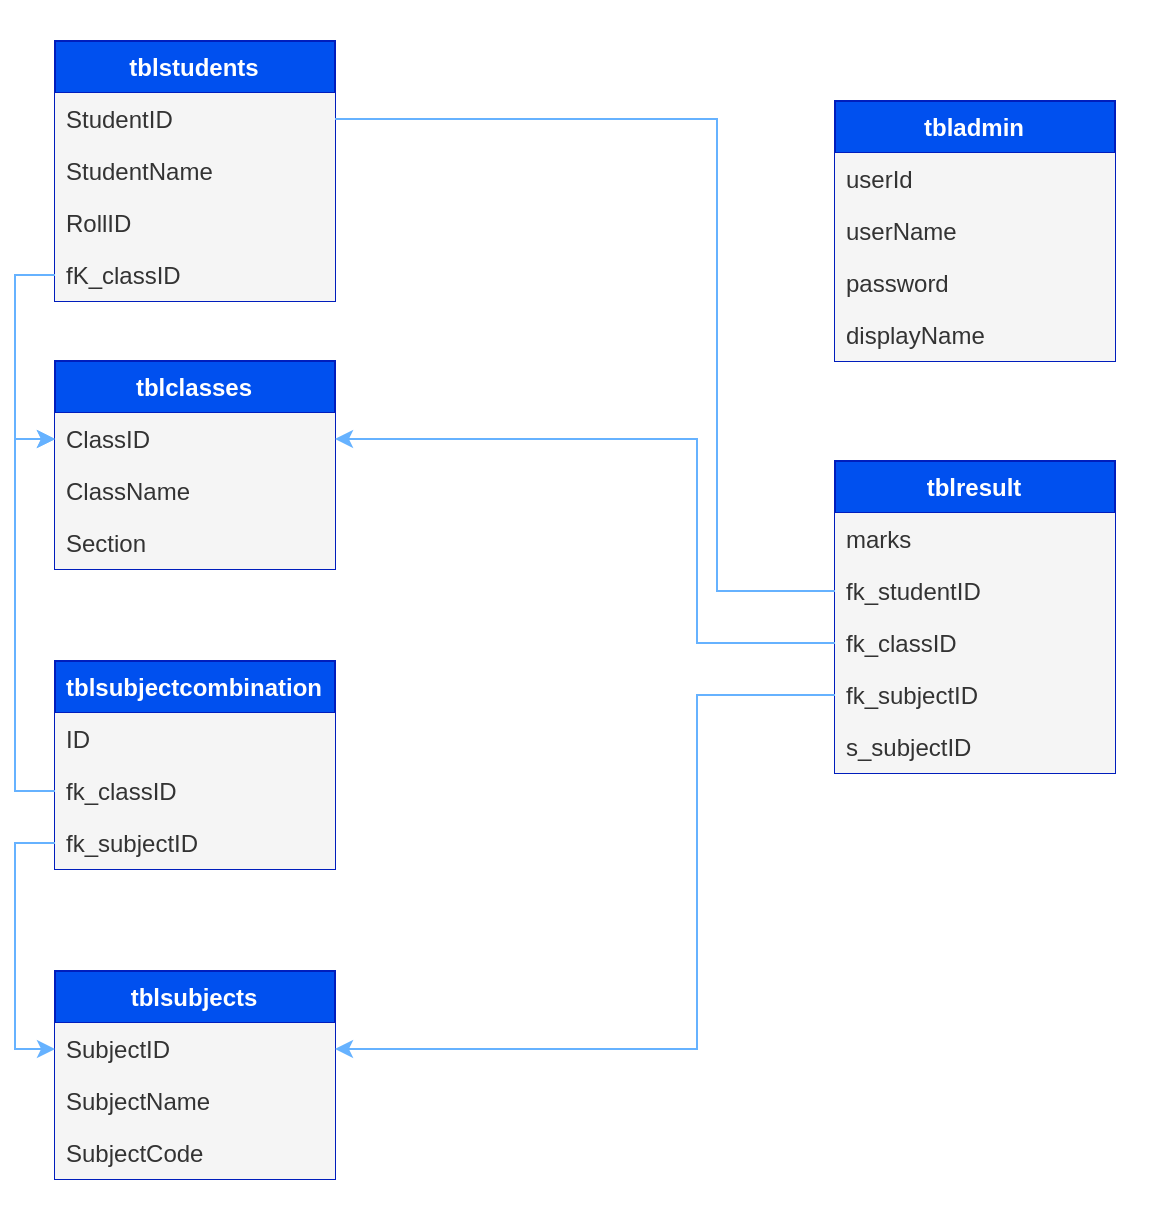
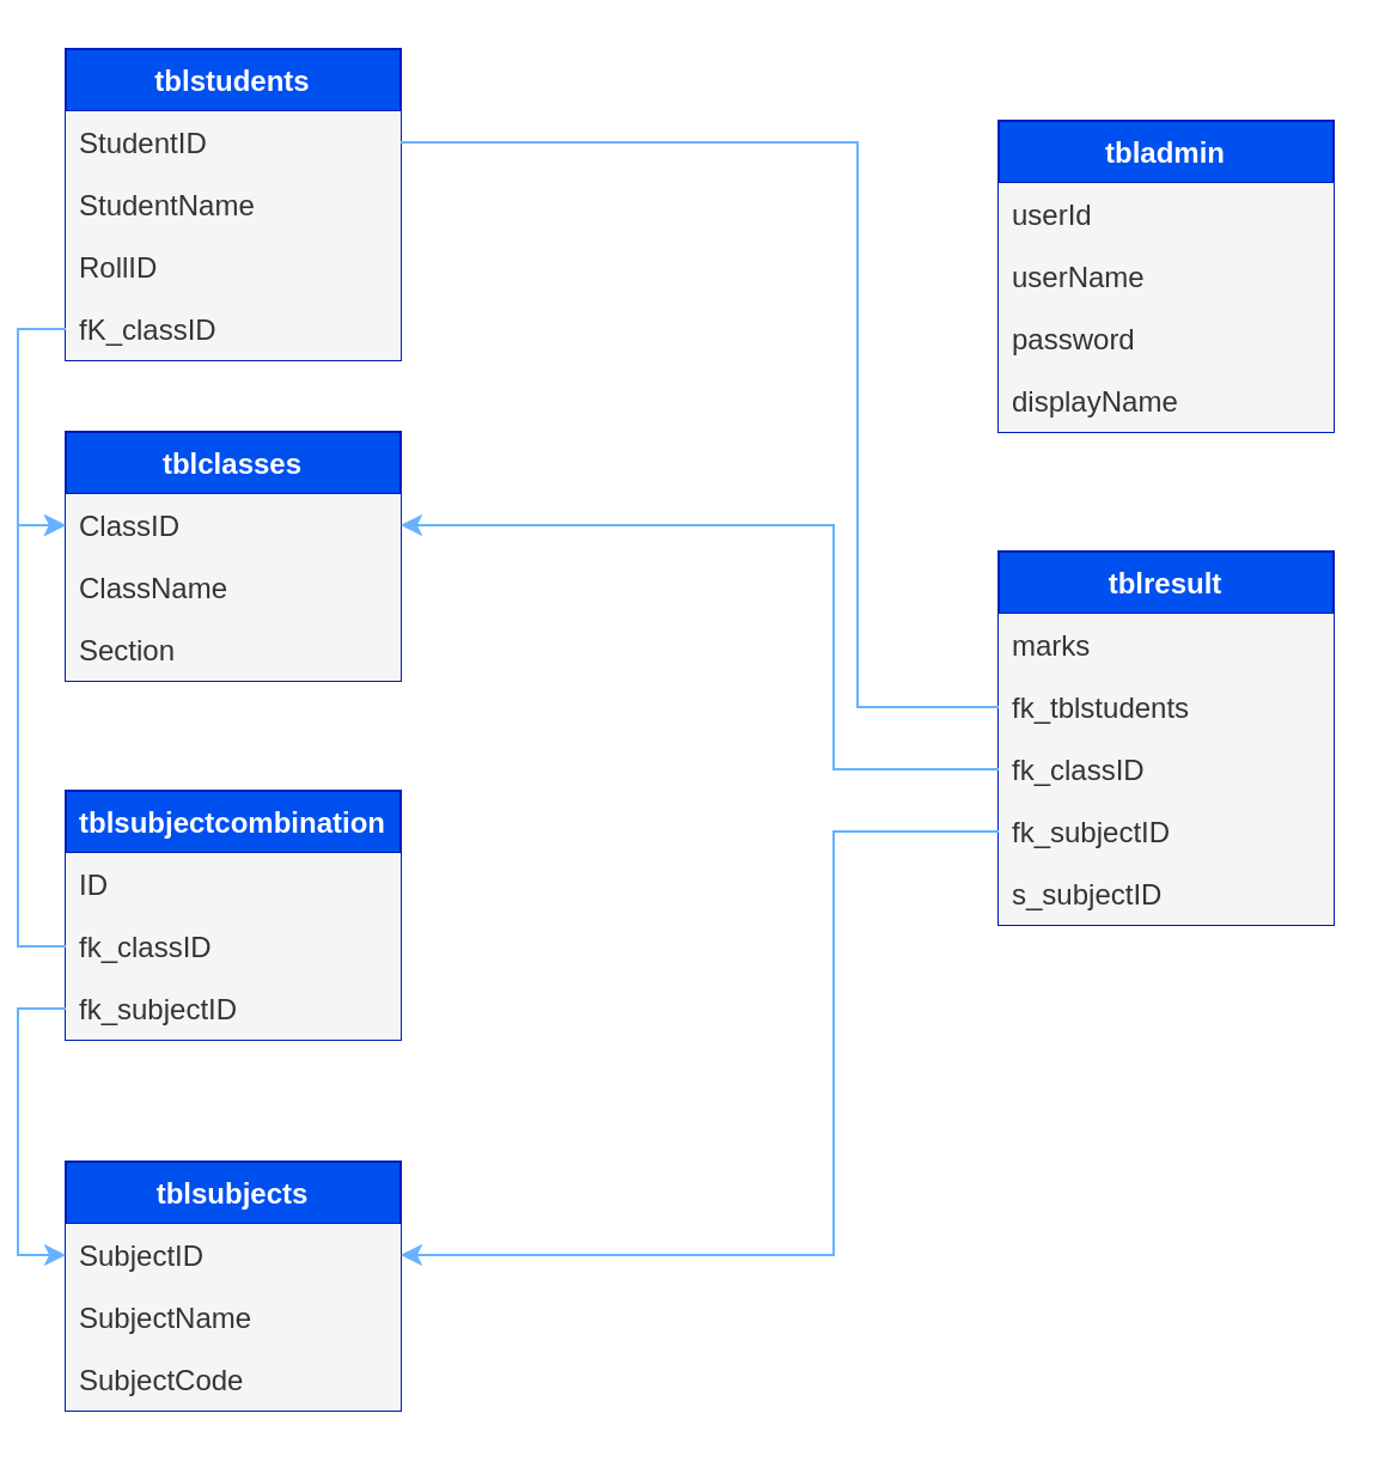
- <mxCell id="21" value="fk_studentID" style="text;strokeColor=none;fillColor=#f5f5f5;align=left;verticalAlign=top;spacingLeft=4;spacingRight=4;overflow=hidden;rotatable=0;points=[[0,0.5],[1,0.5]];portConstraint=eastwest;fontColor=#333333;" parent="19" vertex="1"><mxGeometry y="52" width="140" height="26" as="geometry" /></mxCell>
+ <mxCell id="21" value="fk_tblstudents" style="text;strokeColor=none;fillColor=#f5f5f5;align=left;verticalAlign=top;spacingLeft=4;spacingRight=4;overflow=hidden;rotatable=0;points=[[0,0.5],[1,0.5]];portConstraint=eastwest;fontColor=#333333;" parent="19" vertex="1"><mxGeometry y="52" width="140" height="26" as="geometry" /></mxCell>
